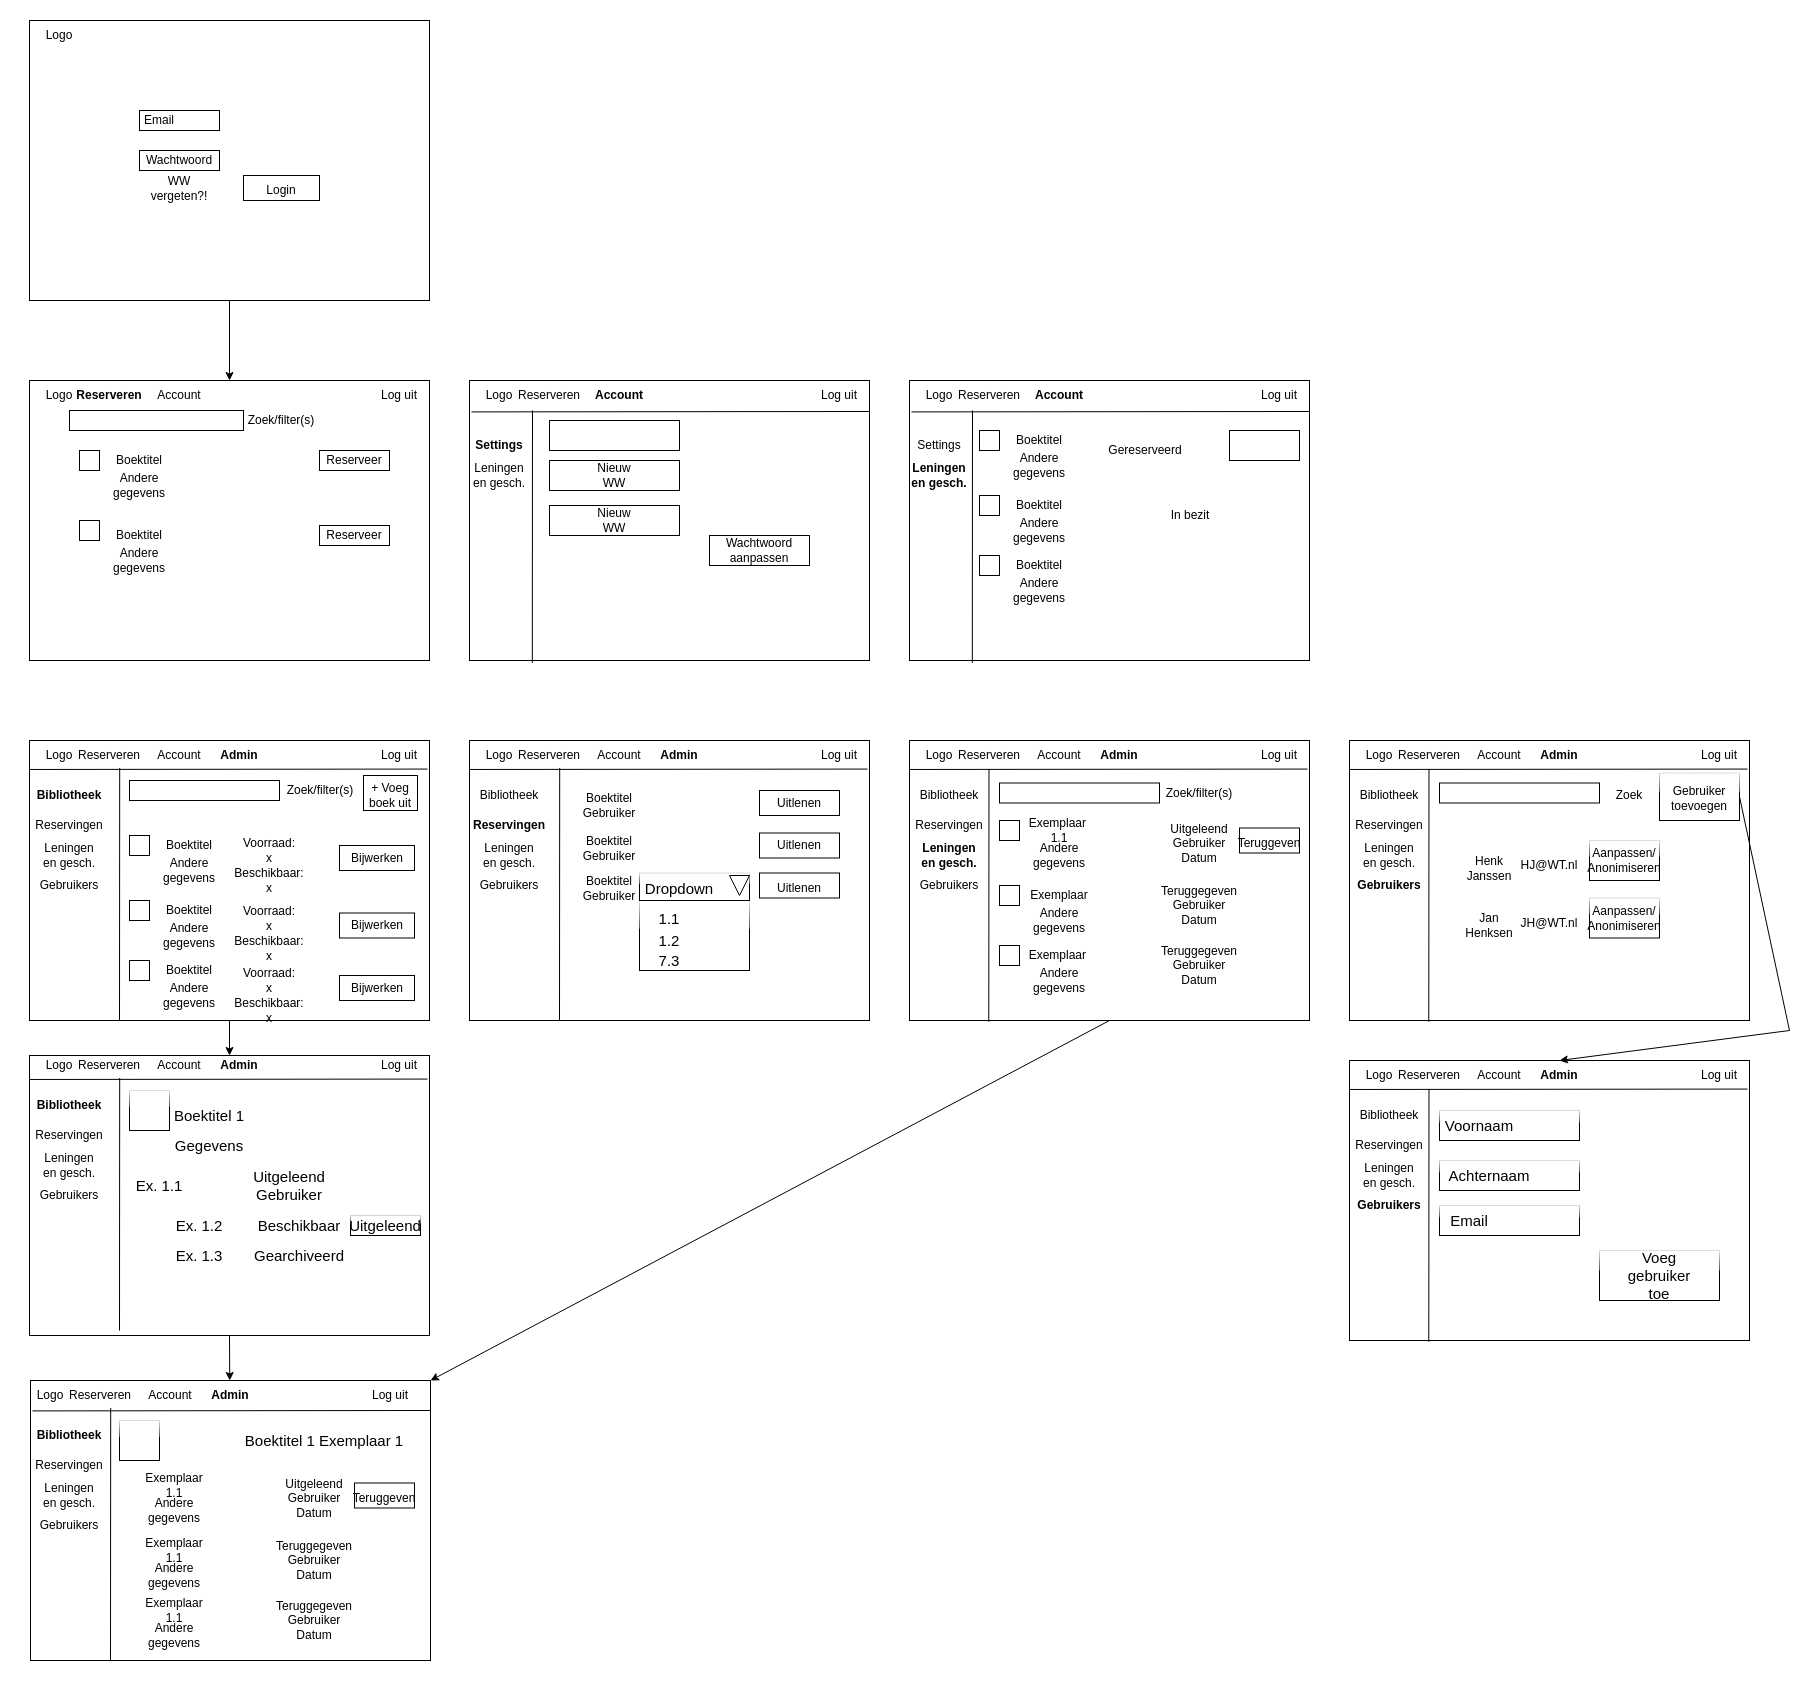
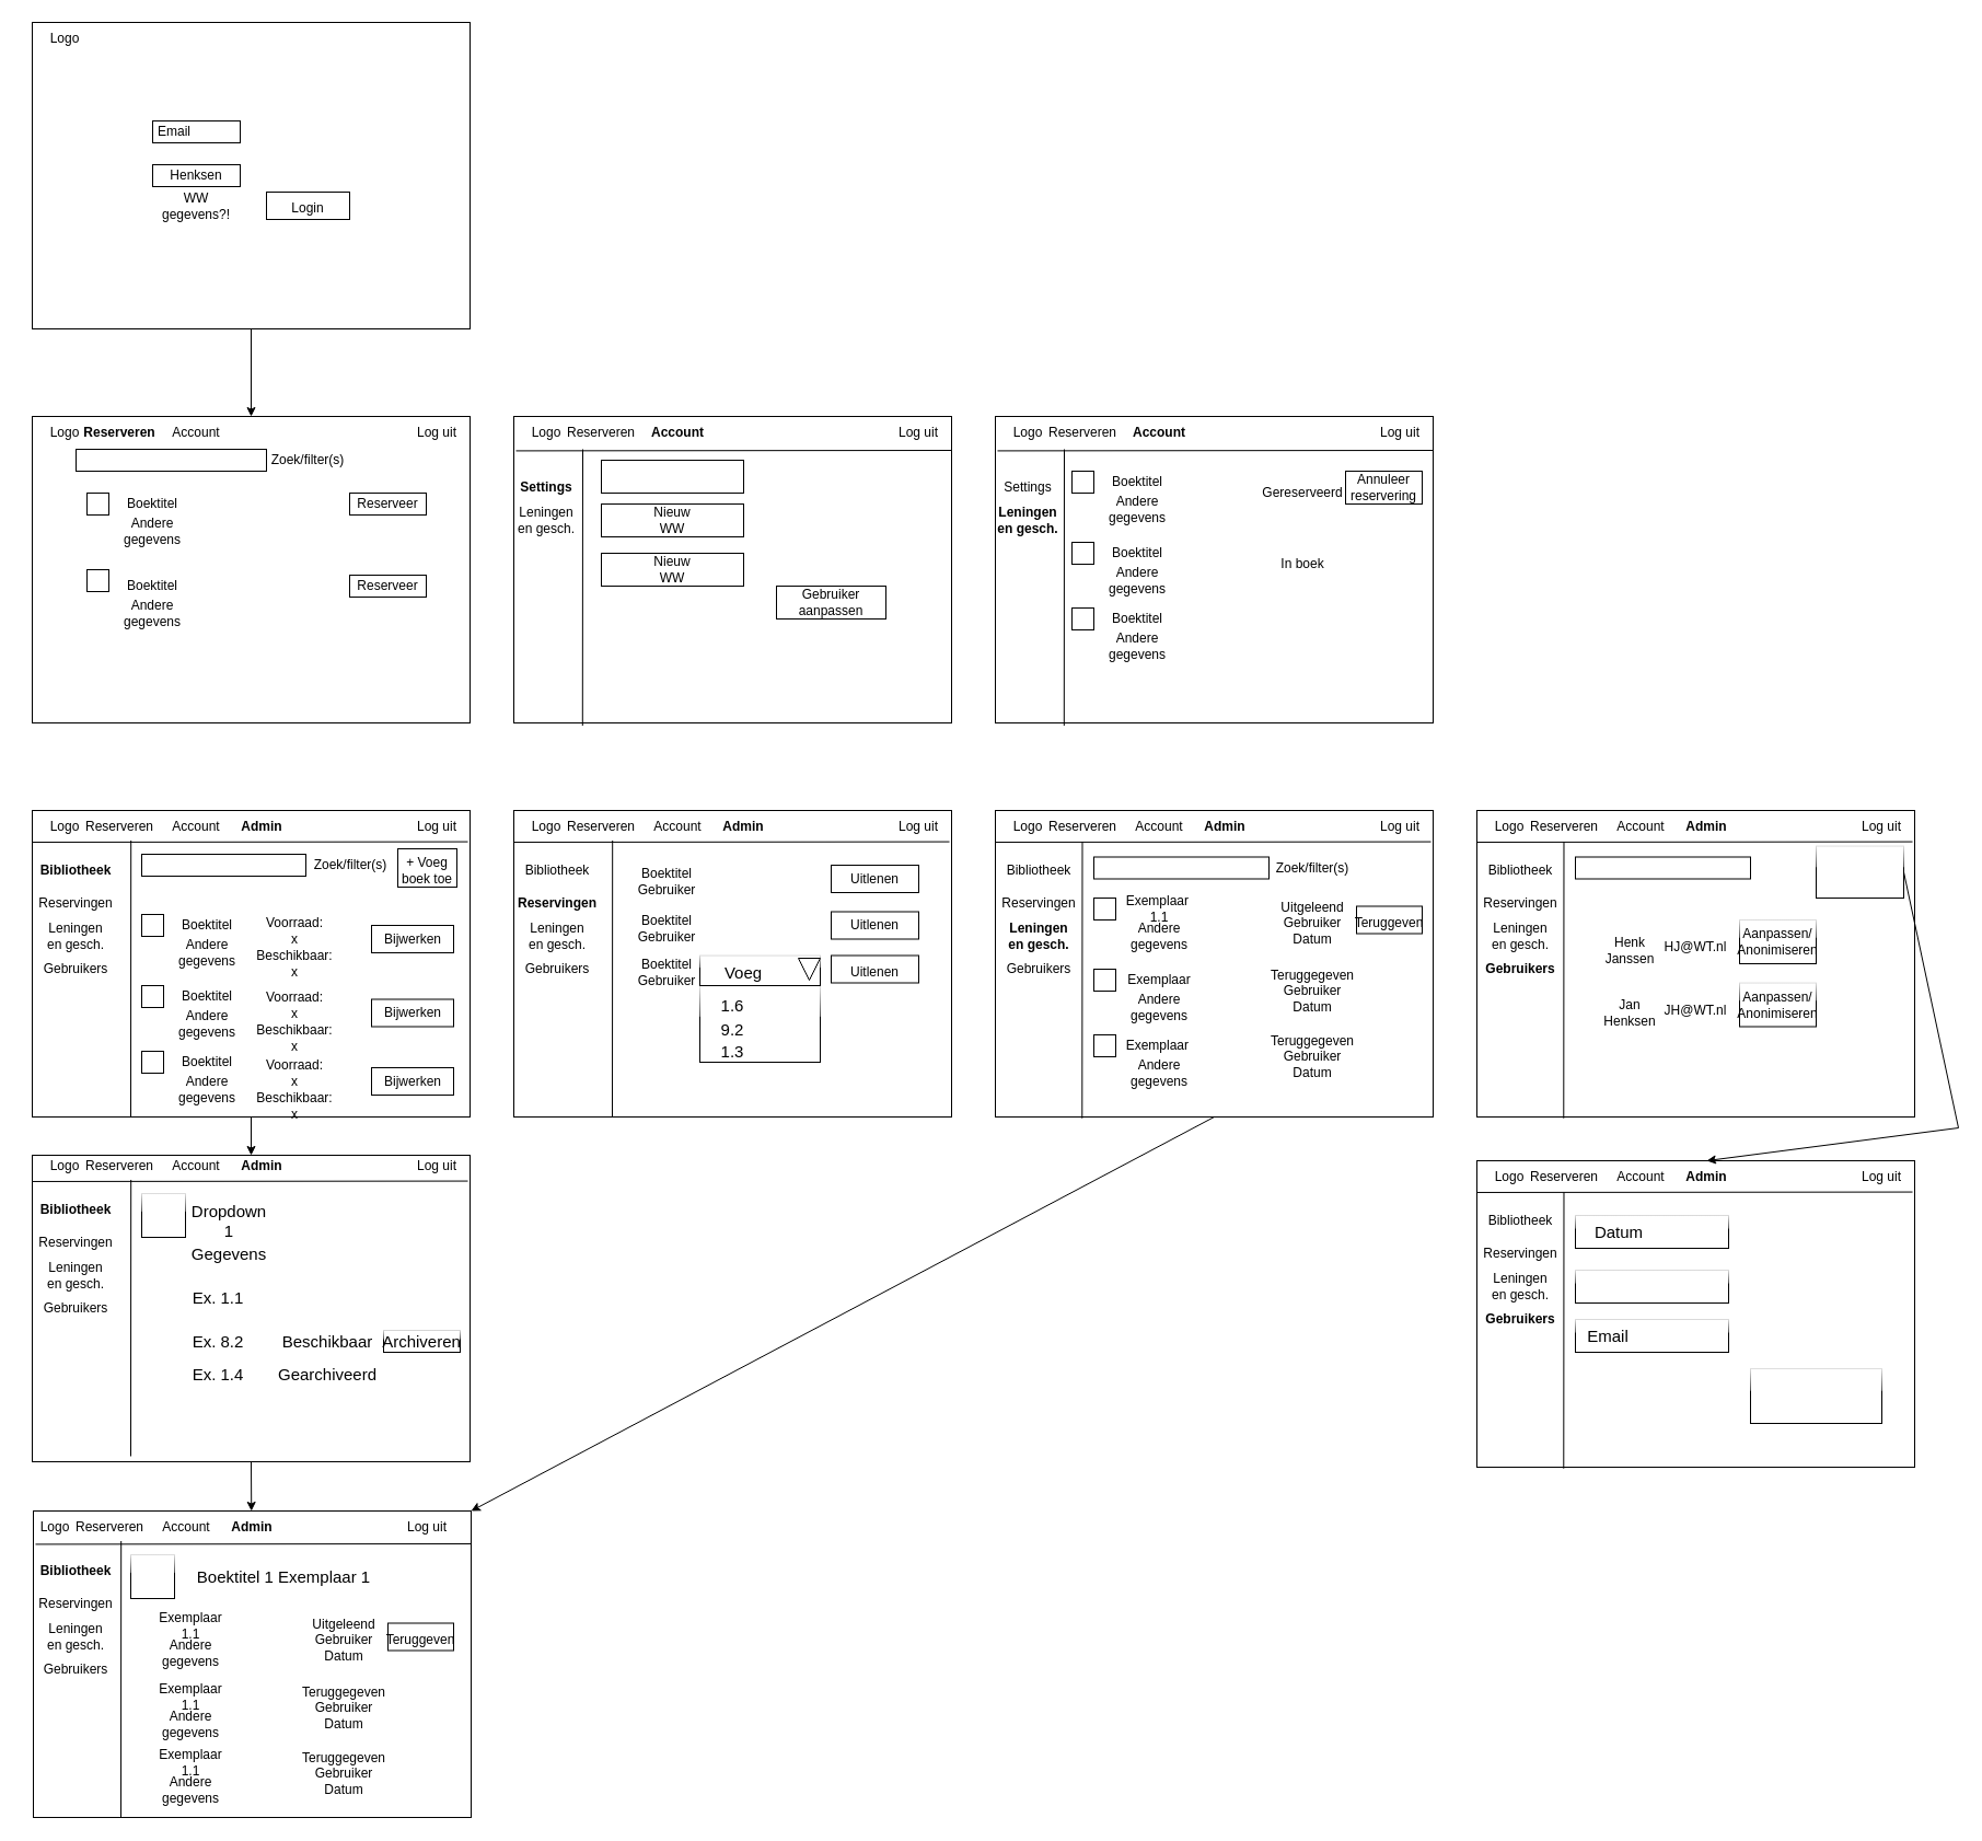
- <mxCell id="9" value="Wachtwoord" style="text;html=1;strokeColor=none;fillColor=none;align=center;verticalAlign=middle;whiteSpace=wrap;rounded=0;" vertex="1" parent="1"><mxGeometry x="149" y="145" width="60" height="30" as="geometry" /></mxCell>
+ <mxCell id="9" value="Henksen" style="text;html=1;strokeColor=none;fillColor=none;align=center;verticalAlign=middle;whiteSpace=wrap;rounded=0;" vertex="1" parent="1"><mxGeometry x="149" y="145" width="60" height="30" as="geometry" /></mxCell>
- <mxCell id="66" value="WW vergeten?!" style="text;html=1;strokeColor=none;fillColor=none;align=center;verticalAlign=middle;whiteSpace=wrap;rounded=0;" vertex="1" parent="1"><mxGeometry x="149" y="172.5" width="60" height="30" as="geometry" /></mxCell>
+ <mxCell id="66" value="WW gegevens?!" style="text;html=1;strokeColor=none;fillColor=none;align=center;verticalAlign=middle;whiteSpace=wrap;rounded=0;" vertex="1" parent="1"><mxGeometry x="149" y="172.5" width="60" height="30" as="geometry" /></mxCell>
+ <mxCell id="68" value="Annuleer reservering" style="text;html=1;strokeColor=none;fillColor=none;align=center;verticalAlign=middle;whiteSpace=wrap;rounded=0;" vertex="1" parent="1"><mxGeometry x="1234" y="430" width="60" height="30" as="geometry" /></mxCell>
- <mxCell id="53" value="Gereserveerd" style="text;html=1;strokeColor=none;fillColor=none;align=center;verticalAlign=middle;whiteSpace=wrap;rounded=0;" vertex="1" parent="1"><mxGeometry x="1115" y="435" width="60" height="30" as="geometry" /></mxCell>
+ <mxCell id="53" value="Gereserveerd" style="text;html=1;strokeColor=none;fillColor=none;align=center;verticalAlign=middle;whiteSpace=wrap;rounded=0;" vertex="1" parent="1"><mxGeometry x="1160" y="435" width="60" height="30" as="geometry" /></mxCell>
- <mxCell id="57" value="In bezit" style="text;html=1;strokeColor=none;fillColor=none;align=center;verticalAlign=middle;whiteSpace=wrap;rounded=0;" vertex="1" parent="1"><mxGeometry x="1160" y="500" width="60" height="30" as="geometry" /></mxCell>
+ <mxCell id="57" value="In boek" style="text;html=1;strokeColor=none;fillColor=none;align=center;verticalAlign=middle;whiteSpace=wrap;rounded=0;" vertex="1" parent="1"><mxGeometry x="1160" y="500" width="60" height="30" as="geometry" /></mxCell>
- <mxCell id="40" value="Wachtwoord aanpassen" style="text;html=1;strokeColor=none;fillColor=none;align=center;verticalAlign=middle;whiteSpace=wrap;rounded=0;" vertex="1" parent="1"><mxGeometry x="729" y="535" width="60" height="30" as="geometry" /></mxCell>
+ <mxCell id="40" value="Gebruiker aanpassen" style="text;html=1;strokeColor=none;fillColor=none;align=center;verticalAlign=middle;whiteSpace=wrap;rounded=0;" vertex="1" parent="1"><mxGeometry x="729" y="535" width="60" height="30" as="geometry" /></mxCell>
- <mxCell id="90" value="+ Voeg boek uit" style="text;html=1;strokeColor=none;fillColor=none;align=center;verticalAlign=middle;whiteSpace=wrap;rounded=0;" vertex="1" parent="1"><mxGeometry x="360" y="780" width="60" height="30" as="geometry" /></mxCell>
+ <mxCell id="90" value="+ Voeg boek toe" style="text;html=1;strokeColor=none;fillColor=none;align=center;verticalAlign=middle;whiteSpace=wrap;rounded=0;" vertex="1" parent="1"><mxGeometry x="360" y="780" width="60" height="30" as="geometry" /></mxCell>
- <mxCell id="159" value="Zoek" style="text;html=1;strokeColor=none;fillColor=none;align=center;verticalAlign=middle;whiteSpace=wrap;rounded=0;glass=1;" vertex="1" parent="1"><mxGeometry x="1599" y="780" width="60" height="30" as="geometry" /></mxCell>
- <mxCell id="161" value="Gebruiker toevoegen" style="text;html=1;strokeColor=none;fillColor=none;align=center;verticalAlign=middle;whiteSpace=wrap;rounded=0;glass=1;" vertex="1" parent="1"><mxGeometry x="1669" y="782.5" width="60" height="30" as="geometry" /></mxCell>
- <mxCell id="221" value="Dropdown" style="text;html=1;strokeColor=none;fillColor=none;align=center;verticalAlign=middle;whiteSpace=wrap;rounded=0;glass=1;fontSize=15;" vertex="1" parent="1"><mxGeometry x="649" y="872.5" width="60" height="30" as="geometry" /></mxCell>
+ <mxCell id="221" value="Voeg" style="text;html=1;strokeColor=none;fillColor=none;align=center;verticalAlign=middle;whiteSpace=wrap;rounded=0;glass=1;fontSize=15;" vertex="1" parent="1"><mxGeometry x="649" y="872.5" width="60" height="30" as="geometry" /></mxCell>
- <mxCell id="222" value="1.1" style="text;html=1;strokeColor=none;fillColor=none;align=center;verticalAlign=middle;whiteSpace=wrap;rounded=0;glass=1;fontSize=15;" vertex="1" parent="1"><mxGeometry x="639" y="902.5" width="60" height="30" as="geometry" /></mxCell>
+ <mxCell id="222" value="1.6" style="text;html=1;strokeColor=none;fillColor=none;align=center;verticalAlign=middle;whiteSpace=wrap;rounded=0;glass=1;fontSize=15;" vertex="1" parent="1"><mxGeometry x="639" y="902.5" width="60" height="30" as="geometry" /></mxCell>
- <mxCell id="223" value="1.2" style="text;html=1;strokeColor=none;fillColor=none;align=center;verticalAlign=middle;whiteSpace=wrap;rounded=0;glass=1;fontSize=15;" vertex="1" parent="1"><mxGeometry x="639" y="925" width="60" height="30" as="geometry" /></mxCell>
+ <mxCell id="223" value="9.2" style="text;html=1;strokeColor=none;fillColor=none;align=center;verticalAlign=middle;whiteSpace=wrap;rounded=0;glass=1;fontSize=15;" vertex="1" parent="1"><mxGeometry x="639" y="925" width="60" height="30" as="geometry" /></mxCell>
- <mxCell id="224" value="7.3" style="text;html=1;strokeColor=none;fillColor=none;align=center;verticalAlign=middle;whiteSpace=wrap;rounded=0;glass=1;fontSize=15;" vertex="1" parent="1"><mxGeometry x="639" y="945" width="60" height="30" as="geometry" /></mxCell>
+ <mxCell id="224" value="1.3" style="text;html=1;strokeColor=none;fillColor=none;align=center;verticalAlign=middle;whiteSpace=wrap;rounded=0;glass=1;fontSize=15;" vertex="1" parent="1"><mxGeometry x="639" y="945" width="60" height="30" as="geometry" /></mxCell>
- <mxCell id="183" value="&lt;font style=&quot;font-size: 15px;&quot;&gt;Boektitel 1&lt;/font&gt;" style="text;html=1;strokeColor=none;fillColor=none;align=center;verticalAlign=middle;whiteSpace=wrap;rounded=0;glass=1;" vertex="1" parent="1"><mxGeometry x="169" y="1100" width="80" height="30" as="geometry" /></mxCell>
+ <mxCell id="183" value="&lt;font style=&quot;font-size: 15px;&quot;&gt;Dropdown 1&lt;/font&gt;" style="text;html=1;strokeColor=none;fillColor=none;align=center;verticalAlign=middle;whiteSpace=wrap;rounded=0;glass=1;" vertex="1" parent="1"><mxGeometry x="169" y="1100" width="80" height="30" as="geometry" /></mxCell>
- <mxCell id="243" value="Voornaam" style="text;html=1;strokeColor=none;fillColor=none;align=center;verticalAlign=middle;whiteSpace=wrap;rounded=0;glass=1;fontSize=15;" vertex="1" parent="1"><mxGeometry x="1449" y="1110" width="60" height="30" as="geometry" /></mxCell>
+ <mxCell id="243" value="Datum" style="text;html=1;strokeColor=none;fillColor=none;align=center;verticalAlign=middle;whiteSpace=wrap;rounded=0;glass=1;fontSize=15;" vertex="1" parent="1"><mxGeometry x="1449" y="1110" width="60" height="30" as="geometry" /></mxCell>
- <mxCell id="244" value="Achternaam" style="text;html=1;strokeColor=none;fillColor=none;align=center;verticalAlign=middle;whiteSpace=wrap;rounded=0;glass=1;fontSize=15;" vertex="1" parent="1"><mxGeometry x="1459" y="1160" width="60" height="30" as="geometry" /></mxCell>
- <mxCell id="186" value="Ex. 1.1" style="text;html=1;strokeColor=none;fillColor=none;align=center;verticalAlign=middle;whiteSpace=wrap;rounded=0;glass=1;fontSize=15;" vertex="1" parent="1"><mxGeometry x="129" y="1170" width="60" height="30" as="geometry" /></mxCell>
+ <mxCell id="186" value="Ex. 1.1" style="text;html=1;strokeColor=none;fillColor=none;align=center;verticalAlign=middle;whiteSpace=wrap;rounded=0;glass=1;fontSize=15;" vertex="1" parent="1"><mxGeometry x="169" y="1170" width="60" height="30" as="geometry" /></mxCell>
- <mxCell id="188" value="Uitgeleend&lt;br&gt;Gebruiker" style="text;html=1;strokeColor=none;fillColor=none;align=center;verticalAlign=middle;whiteSpace=wrap;rounded=0;glass=1;fontSize=15;" vertex="1" parent="1"><mxGeometry x="259" y="1170" width="60" height="30" as="geometry" /></mxCell>
- <mxCell id="187" value="Ex. 1.2" style="text;html=1;strokeColor=none;fillColor=none;align=center;verticalAlign=middle;whiteSpace=wrap;rounded=0;glass=1;fontSize=15;" vertex="1" parent="1"><mxGeometry x="169" y="1210" width="60" height="30" as="geometry" /></mxCell>
+ <mxCell id="187" value="Ex. 8.2" style="text;html=1;strokeColor=none;fillColor=none;align=center;verticalAlign=middle;whiteSpace=wrap;rounded=0;glass=1;fontSize=15;" vertex="1" parent="1"><mxGeometry x="169" y="1210" width="60" height="30" as="geometry" /></mxCell>
- <mxCell id="193" value="Uitgeleend" style="text;html=1;strokeColor=none;fillColor=none;align=center;verticalAlign=middle;whiteSpace=wrap;rounded=0;glass=1;fontSize=15;" vertex="1" parent="1"><mxGeometry x="355" y="1210" width="60" height="30" as="geometry" /></mxCell>
+ <mxCell id="193" value="Archiveren" style="text;html=1;strokeColor=none;fillColor=none;align=center;verticalAlign=middle;whiteSpace=wrap;rounded=0;glass=1;fontSize=15;" vertex="1" parent="1"><mxGeometry x="355" y="1210" width="60" height="30" as="geometry" /></mxCell>
- <mxCell id="191" value="Ex. 1.3" style="text;html=1;strokeColor=none;fillColor=none;align=center;verticalAlign=middle;whiteSpace=wrap;rounded=0;glass=1;fontSize=15;" vertex="1" parent="1"><mxGeometry x="169" y="1240" width="60" height="30" as="geometry" /></mxCell>
+ <mxCell id="191" value="Ex. 1.4" style="text;html=1;strokeColor=none;fillColor=none;align=center;verticalAlign=middle;whiteSpace=wrap;rounded=0;glass=1;fontSize=15;" vertex="1" parent="1"><mxGeometry x="169" y="1240" width="60" height="30" as="geometry" /></mxCell>
- <mxCell id="247" value="Voeg gebruiker toe" style="text;html=1;strokeColor=none;fillColor=none;align=center;verticalAlign=middle;whiteSpace=wrap;rounded=0;glass=1;fontSize=15;" vertex="1" parent="1"><mxGeometry x="1629" y="1260" width="60" height="30" as="geometry" /></mxCell>
- <mxCell id="207" value="Boektitel 1 Exemplaar 1" style="text;html=1;strokeColor=none;fillColor=none;align=center;verticalAlign=middle;whiteSpace=wrap;rounded=0;glass=1;fontSize=15;" vertex="1" parent="1"><mxGeometry x="234" y="1425" width="180" height="30" as="geometry" /></mxCell>
+ <mxCell id="207" value="Boektitel 1 Exemplaar 1" style="text;html=1;strokeColor=none;fillColor=none;align=center;verticalAlign=middle;whiteSpace=wrap;rounded=0;glass=1;fontSize=15;" vertex="1" parent="1"><mxGeometry x="169" y="1425" width="180" height="30" as="geometry" /></mxCell>
